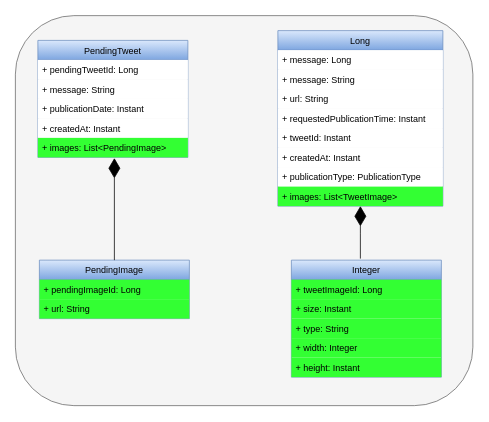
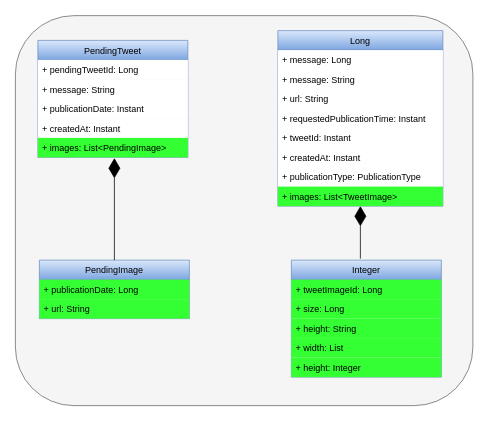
- <mxCell id="19" value="+ pendingImageId: Long" style="text;strokeColor=none;fillColor=#33FF33;align=left;verticalAlign=top;spacingLeft=4;spacingRight=4;overflow=hidden;rotatable=0;points=[[0,0.5],[1,0.5]];portConstraint=eastwest;" vertex="1" parent="18"><mxGeometry y="26" width="200" height="26" as="geometry" /></mxCell>
+ <mxCell id="19" value="+ publicationDate: Long" style="text;strokeColor=none;fillColor=#33FF33;align=left;verticalAlign=top;spacingLeft=4;spacingRight=4;overflow=hidden;rotatable=0;points=[[0,0.5],[1,0.5]];portConstraint=eastwest;" vertex="1" parent="18"><mxGeometry y="26" width="200" height="26" as="geometry" /></mxCell>
- <mxCell id="24" value="+ size: Instant" style="text;strokeColor=none;fillColor=#33FF33;align=left;verticalAlign=top;spacingLeft=4;spacingRight=4;overflow=hidden;rotatable=0;points=[[0,0.5],[1,0.5]];portConstraint=eastwest;" vertex="1" parent="22"><mxGeometry y="52" width="200" height="26" as="geometry" /></mxCell>
+ <mxCell id="24" value="+ size: Long" style="text;strokeColor=none;fillColor=#33FF33;align=left;verticalAlign=top;spacingLeft=4;spacingRight=4;overflow=hidden;rotatable=0;points=[[0,0.5],[1,0.5]];portConstraint=eastwest;" vertex="1" parent="22"><mxGeometry y="52" width="200" height="26" as="geometry" /></mxCell>
- <mxCell id="25" value="+ type: String" style="text;strokeColor=none;fillColor=#33FF33;align=left;verticalAlign=top;spacingLeft=4;spacingRight=4;overflow=hidden;rotatable=0;points=[[0,0.5],[1,0.5]];portConstraint=eastwest;" vertex="1" parent="22"><mxGeometry y="78" width="200" height="26" as="geometry" /></mxCell>
+ <mxCell id="25" value="+ height: String" style="text;strokeColor=none;fillColor=#33FF33;align=left;verticalAlign=top;spacingLeft=4;spacingRight=4;overflow=hidden;rotatable=0;points=[[0,0.5],[1,0.5]];portConstraint=eastwest;" vertex="1" parent="22"><mxGeometry y="78" width="200" height="26" as="geometry" /></mxCell>
- <mxCell id="26" value="+ width: Integer" style="text;strokeColor=none;fillColor=#33FF33;align=left;verticalAlign=top;spacingLeft=4;spacingRight=4;overflow=hidden;rotatable=0;points=[[0,0.5],[1,0.5]];portConstraint=eastwest;" vertex="1" parent="22"><mxGeometry y="104" width="200" height="26" as="geometry" /></mxCell>
+ <mxCell id="26" value="+ width: List" style="text;strokeColor=none;fillColor=#33FF33;align=left;verticalAlign=top;spacingLeft=4;spacingRight=4;overflow=hidden;rotatable=0;points=[[0,0.5],[1,0.5]];portConstraint=eastwest;" vertex="1" parent="22"><mxGeometry y="104" width="200" height="26" as="geometry" /></mxCell>
- <mxCell id="27" value="+ height: Instant" style="text;strokeColor=none;fillColor=#33FF33;align=left;verticalAlign=top;spacingLeft=4;spacingRight=4;overflow=hidden;rotatable=0;points=[[0,0.5],[1,0.5]];portConstraint=eastwest;" vertex="1" parent="22"><mxGeometry y="130" width="200" height="26" as="geometry" /></mxCell>
+ <mxCell id="27" value="+ height: Integer" style="text;strokeColor=none;fillColor=#33FF33;align=left;verticalAlign=top;spacingLeft=4;spacingRight=4;overflow=hidden;rotatable=0;points=[[0,0.5],[1,0.5]];portConstraint=eastwest;" vertex="1" parent="22"><mxGeometry y="130" width="200" height="26" as="geometry" /></mxCell>
